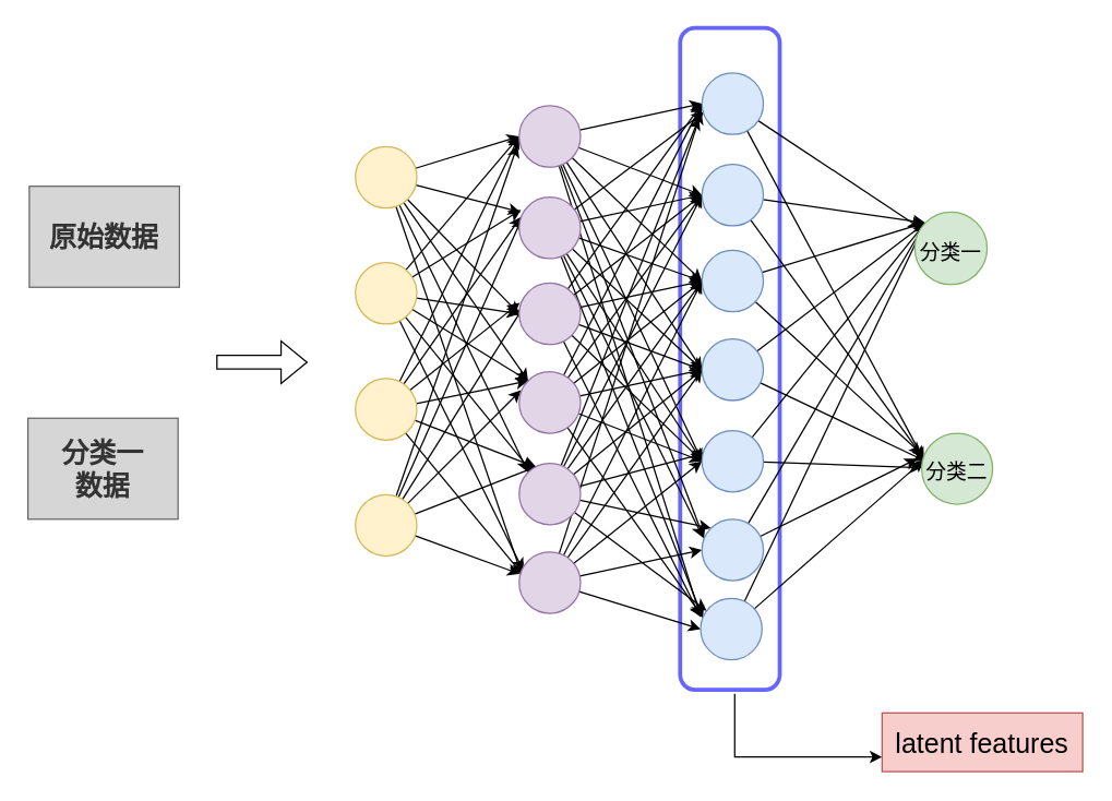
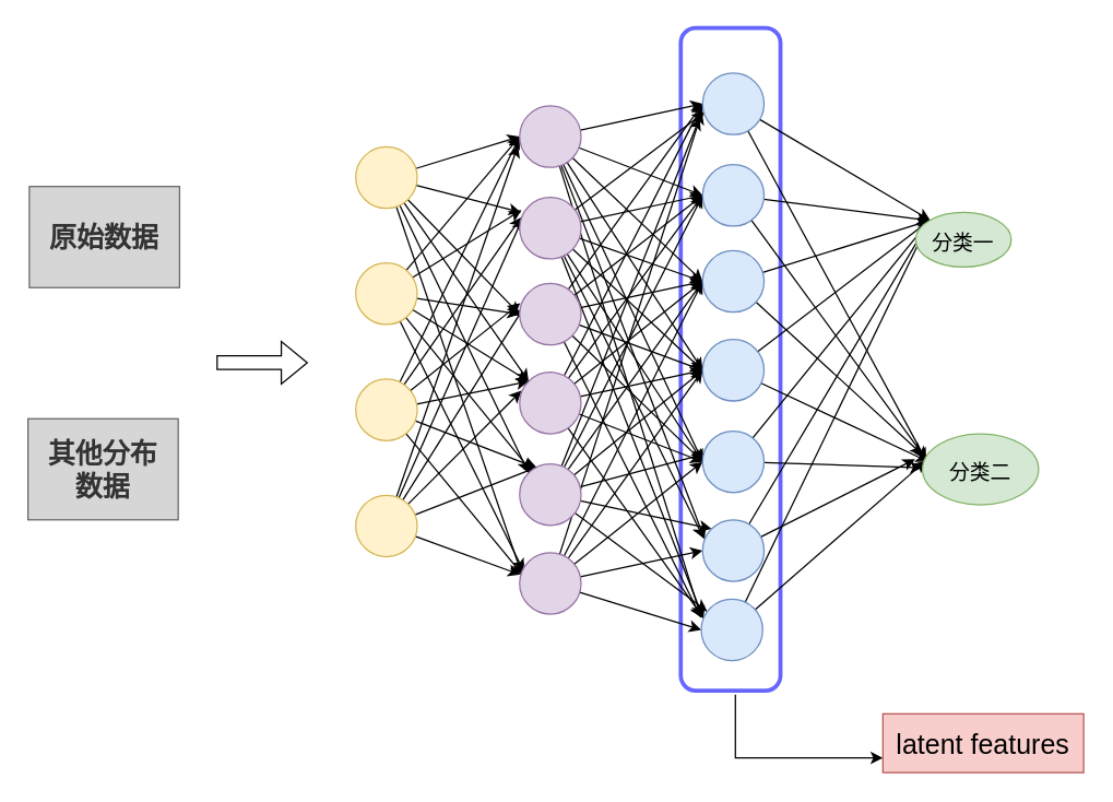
- <mxCell id="100" value="&lt;font style=&quot;font-size: 15px&quot;&gt;分类一&lt;/font&gt;" style="ellipse;whiteSpace=wrap;html=1;aspect=fixed;fontSize=20;fillColor=#d5e8d4;strokeColor=#82b366;" vertex="1" parent="1"><mxGeometry x="670" y="155" width="53" height="53" as="geometry" /></mxCell>
+ <mxCell id="100" value="&lt;font style=&quot;font-size: 15px&quot;&gt;分类一&lt;/font&gt;" style="ellipse;whiteSpace=wrap;html=1;aspect=fixed;fontSize=20;fillColor=#d5e8d4;strokeColor=#82b366;" vertex="1" parent="1"><mxGeometry x="670" y="155" width="70" height="40" as="geometry" /></mxCell>
- <mxCell id="5" value="&lt;b&gt;&lt;font style=&quot;font-size: 20px&quot;&gt;分类一&lt;br&gt;数据&lt;/font&gt;&lt;/b&gt;" style="rounded=0;whiteSpace=wrap;html=1;fillColor=#D6D6D6;strokeColor=#666666;fontColor=#333333;" vertex="1" parent="1"><mxGeometry x="20" y="306" width="110" height="74" as="geometry" /></mxCell>
+ <mxCell id="5" value="&lt;b&gt;&lt;font style=&quot;font-size: 20px&quot;&gt;其他分布&lt;br&gt;数据&lt;/font&gt;&lt;/b&gt;" style="rounded=0;whiteSpace=wrap;html=1;fillColor=#D6D6D6;strokeColor=#666666;fontColor=#333333;" vertex="1" parent="1"><mxGeometry x="20" y="306" width="110" height="74" as="geometry" /></mxCell>
- <mxCell id="101" value="&lt;font style=&quot;font-size: 15px&quot;&gt;分类二&lt;/font&gt;" style="ellipse;whiteSpace=wrap;html=1;aspect=fixed;fontSize=20;fillColor=#d5e8d4;strokeColor=#82b366;" vertex="1" parent="1"><mxGeometry x="675" y="317" width="52" height="52" as="geometry" /></mxCell>
+ <mxCell id="101" value="&lt;font style=&quot;font-size: 15px&quot;&gt;分类二&lt;/font&gt;" style="ellipse;whiteSpace=wrap;html=1;aspect=fixed;fontSize=20;fillColor=#d5e8d4;strokeColor=#82b366;" vertex="1" parent="1"><mxGeometry x="675" y="317" width="85" height="52" as="geometry" /></mxCell>
